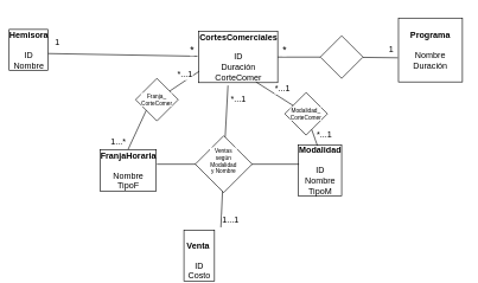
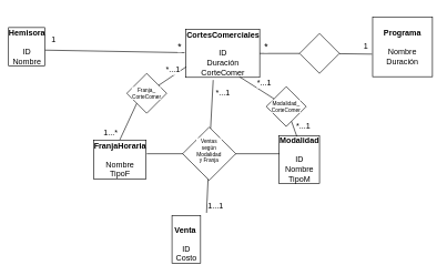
- <mxCell id="23" value="&lt;font style=&quot;font-size: 8px;&quot;&gt;Ventas según Modalidad y Nombre&lt;/font&gt;" style="text;html=1;strokeColor=none;fillColor=none;align=center;verticalAlign=middle;whiteSpace=wrap;rounded=0;labelBackgroundColor=#FFFFFF;fontSize=8;" vertex="1" parent="1"><mxGeometry x="294" y="217" width="40" height="20" as="geometry" /></mxCell>
+ <mxCell id="23" value="&lt;font style=&quot;font-size: 8px;&quot;&gt;Ventas según Modalidad y Franja&lt;/font&gt;" style="text;html=1;strokeColor=none;fillColor=none;align=center;verticalAlign=middle;whiteSpace=wrap;rounded=0;labelBackgroundColor=#FFFFFF;fontSize=8;" vertex="1" parent="1"><mxGeometry x="294" y="217" width="40" height="20" as="geometry" /></mxCell>
